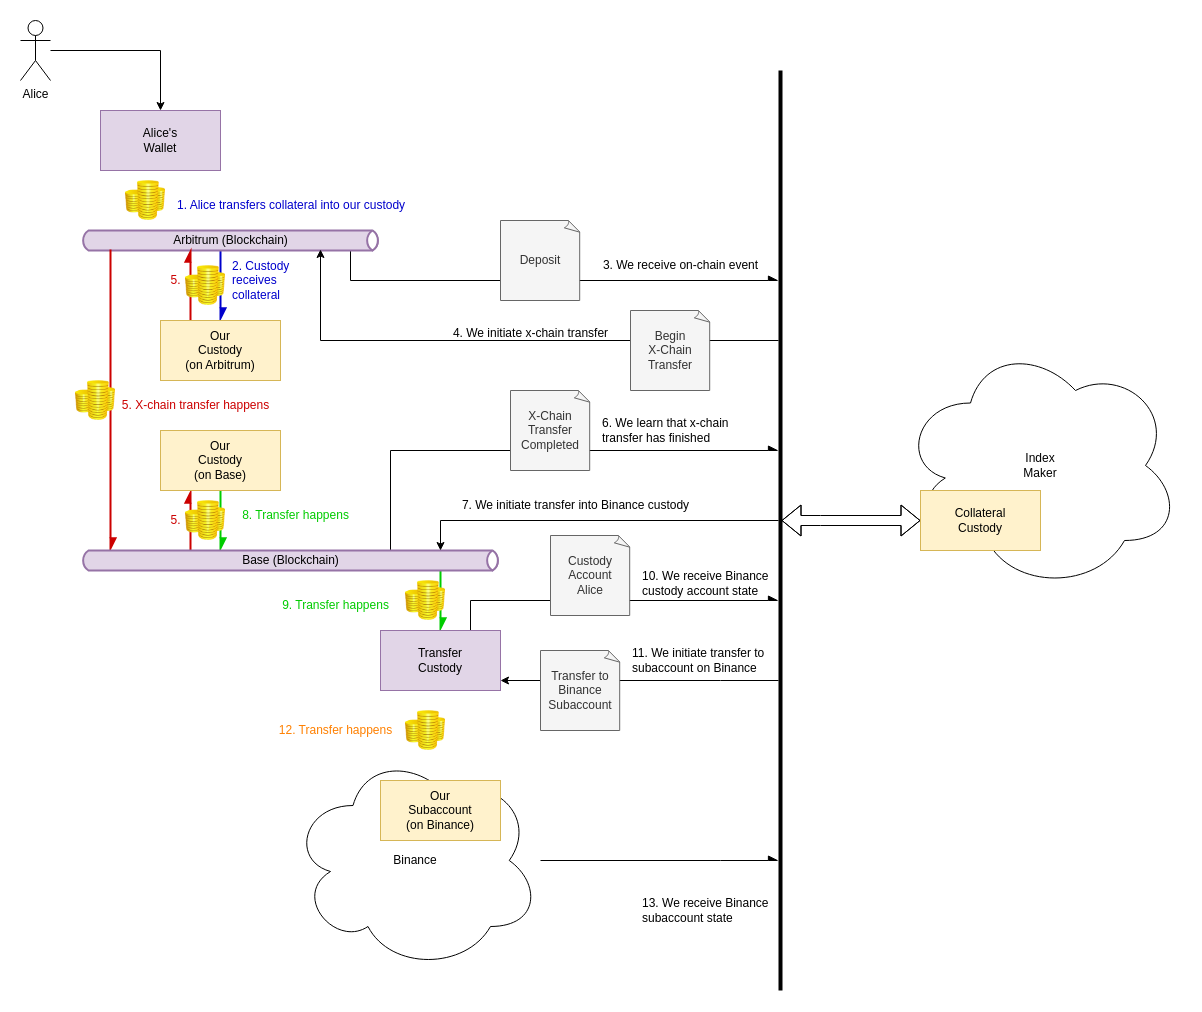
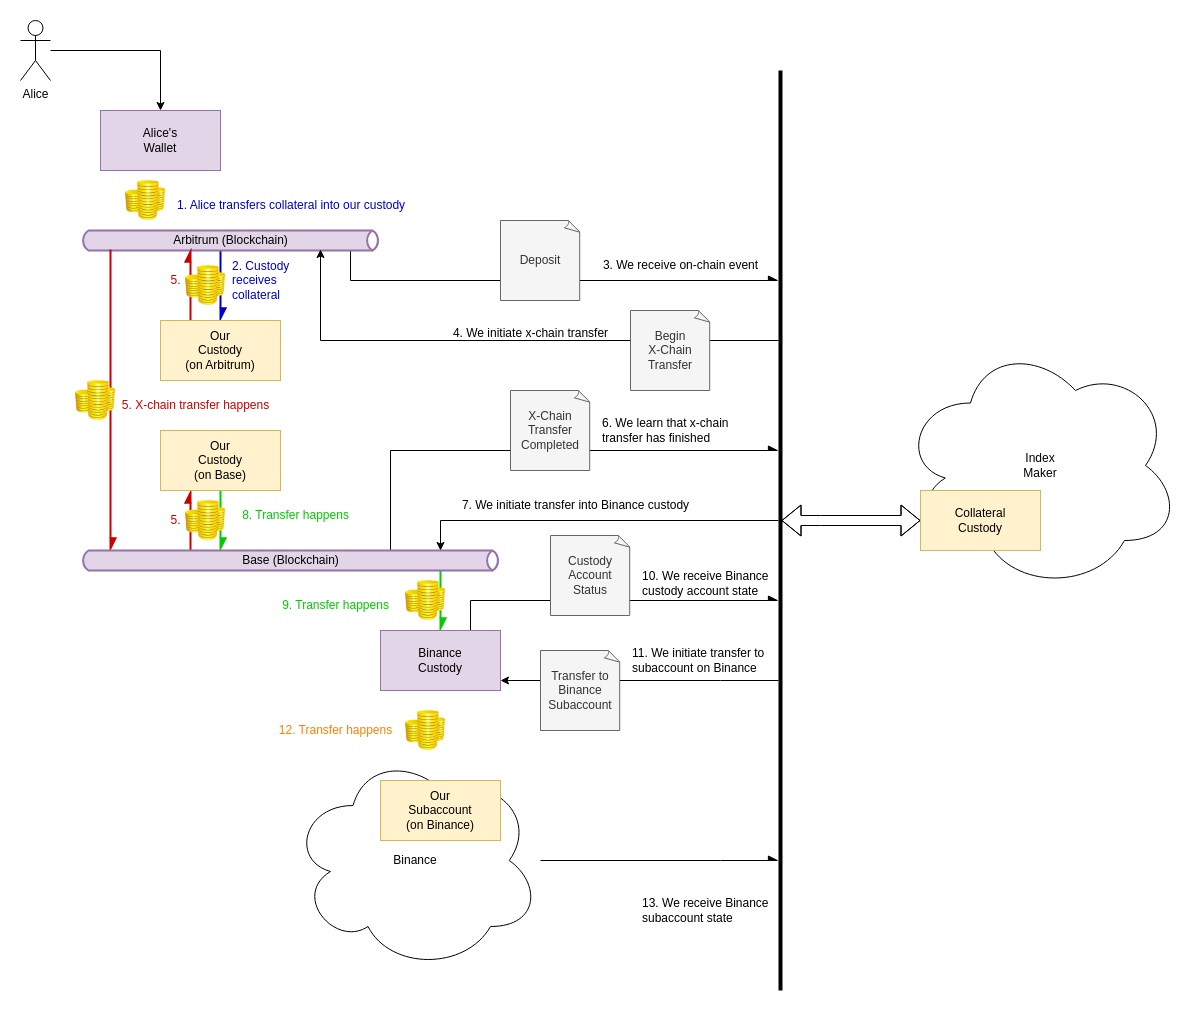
- <mxCell id="45" value="Custody&lt;div&gt;Account&lt;/div&gt;&lt;div&gt;Alice&lt;/div&gt;" style="whiteSpace=wrap;html=1;shape=mxgraph.basic.document;fillColor=#f5f5f5;fontColor=#333333;strokeColor=#666666;" vertex="1" parent="1"><mxGeometry x="550" y="535" width="80" height="80" as="geometry" /></mxCell>
+ <mxCell id="45" value="Custody&lt;div&gt;Account&lt;/div&gt;&lt;div&gt;Status&lt;/div&gt;" style="whiteSpace=wrap;html=1;shape=mxgraph.basic.document;fillColor=#f5f5f5;fontColor=#333333;strokeColor=#666666;" vertex="1" parent="1"><mxGeometry x="550" y="535" width="80" height="80" as="geometry" /></mxCell>
- <mxCell id="19" value="&lt;span style=&quot;background-color: initial;&quot;&gt;Transfer&lt;/span&gt;&lt;div&gt;&lt;span style=&quot;background-color: initial;&quot;&gt;Custody&lt;/span&gt;&lt;/div&gt;" style="rounded=0;whiteSpace=wrap;html=1;fillColor=#e1d5e7;strokeColor=#9673a6;" vertex="1" parent="1"><mxGeometry x="380" y="630" width="120" height="60" as="geometry" /></mxCell>
+ <mxCell id="19" value="&lt;span style=&quot;background-color: initial;&quot;&gt;Binance&lt;/span&gt;&lt;div&gt;&lt;span style=&quot;background-color: initial;&quot;&gt;Custody&lt;/span&gt;&lt;/div&gt;" style="rounded=0;whiteSpace=wrap;html=1;fillColor=#e1d5e7;strokeColor=#9673a6;" vertex="1" parent="1"><mxGeometry x="380" y="630" width="120" height="60" as="geometry" /></mxCell>
